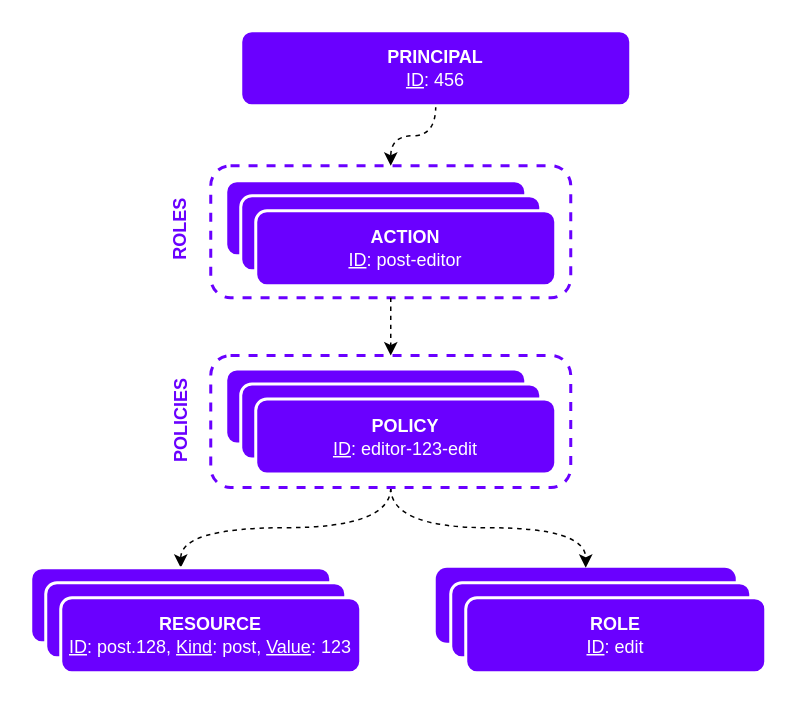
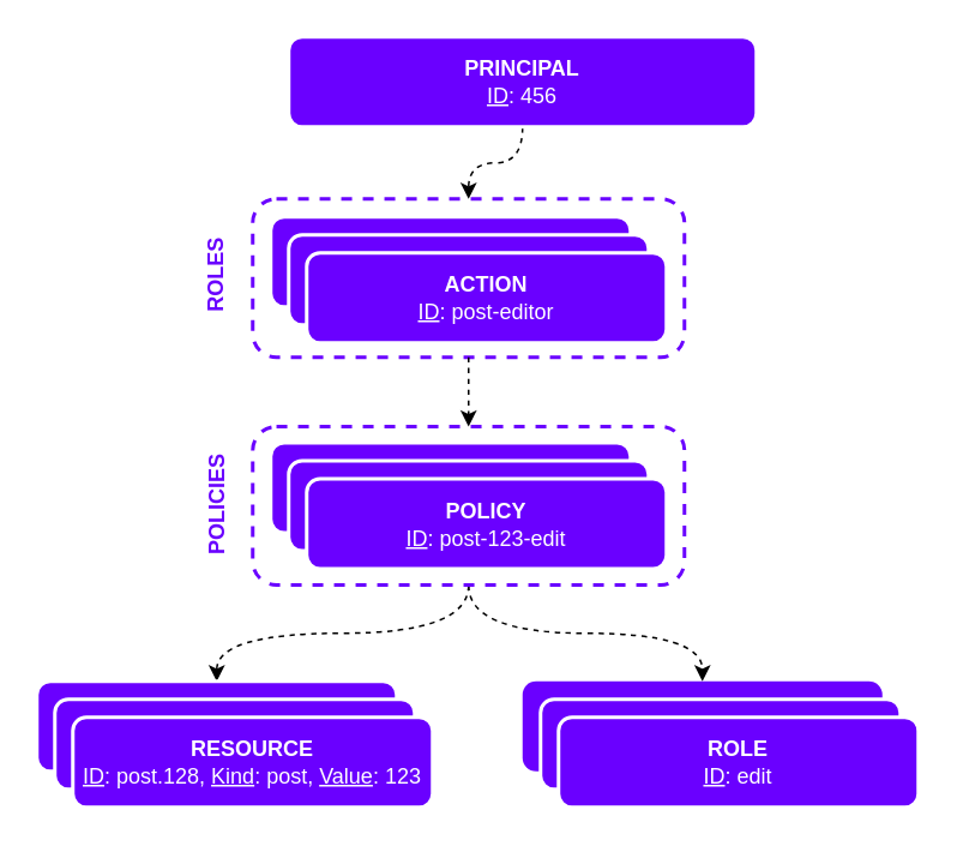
- <mxCell id="20" value="&lt;b&gt;POLICY&lt;/b&gt;&lt;br&gt;&lt;u&gt;ID&lt;/u&gt;: editor-123-edit" style="rounded=1;whiteSpace=wrap;html=1;fillColor=#6a00ff;fontColor=#ffffff;strokeColor=#FFFFFF;strokeWidth=2;" parent="1" vertex="1"><mxGeometry x="170" y="265.5" width="200" height="50" as="geometry" /></mxCell>
+ <mxCell id="20" value="&lt;b&gt;POLICY&lt;/b&gt;&lt;br&gt;&lt;u&gt;ID&lt;/u&gt;: post-123-edit" style="rounded=1;whiteSpace=wrap;html=1;fillColor=#6a00ff;fontColor=#ffffff;strokeColor=#FFFFFF;strokeWidth=2;" parent="1" vertex="1"><mxGeometry x="170" y="265.5" width="200" height="50" as="geometry" /></mxCell>
